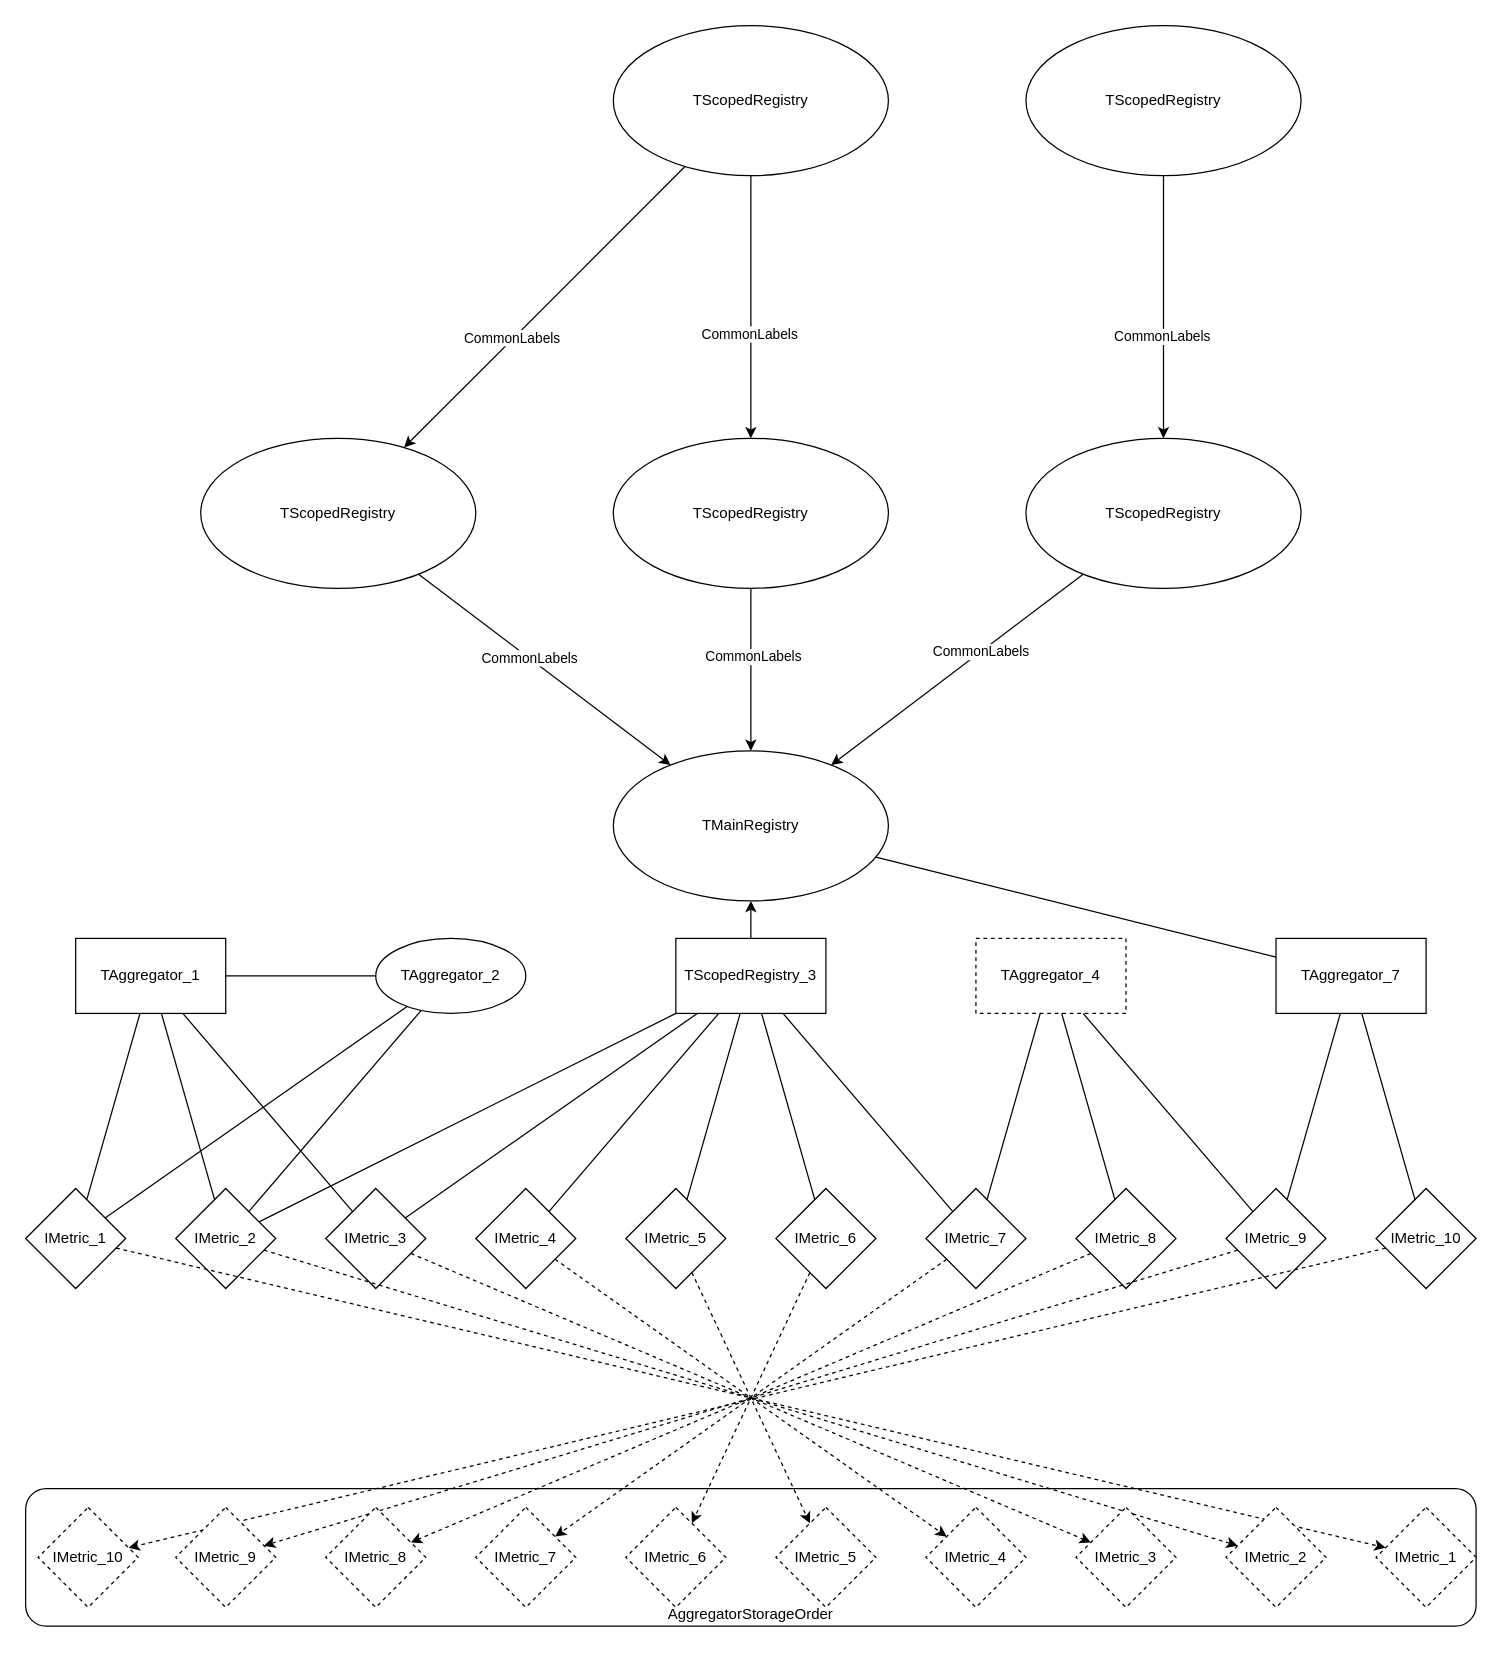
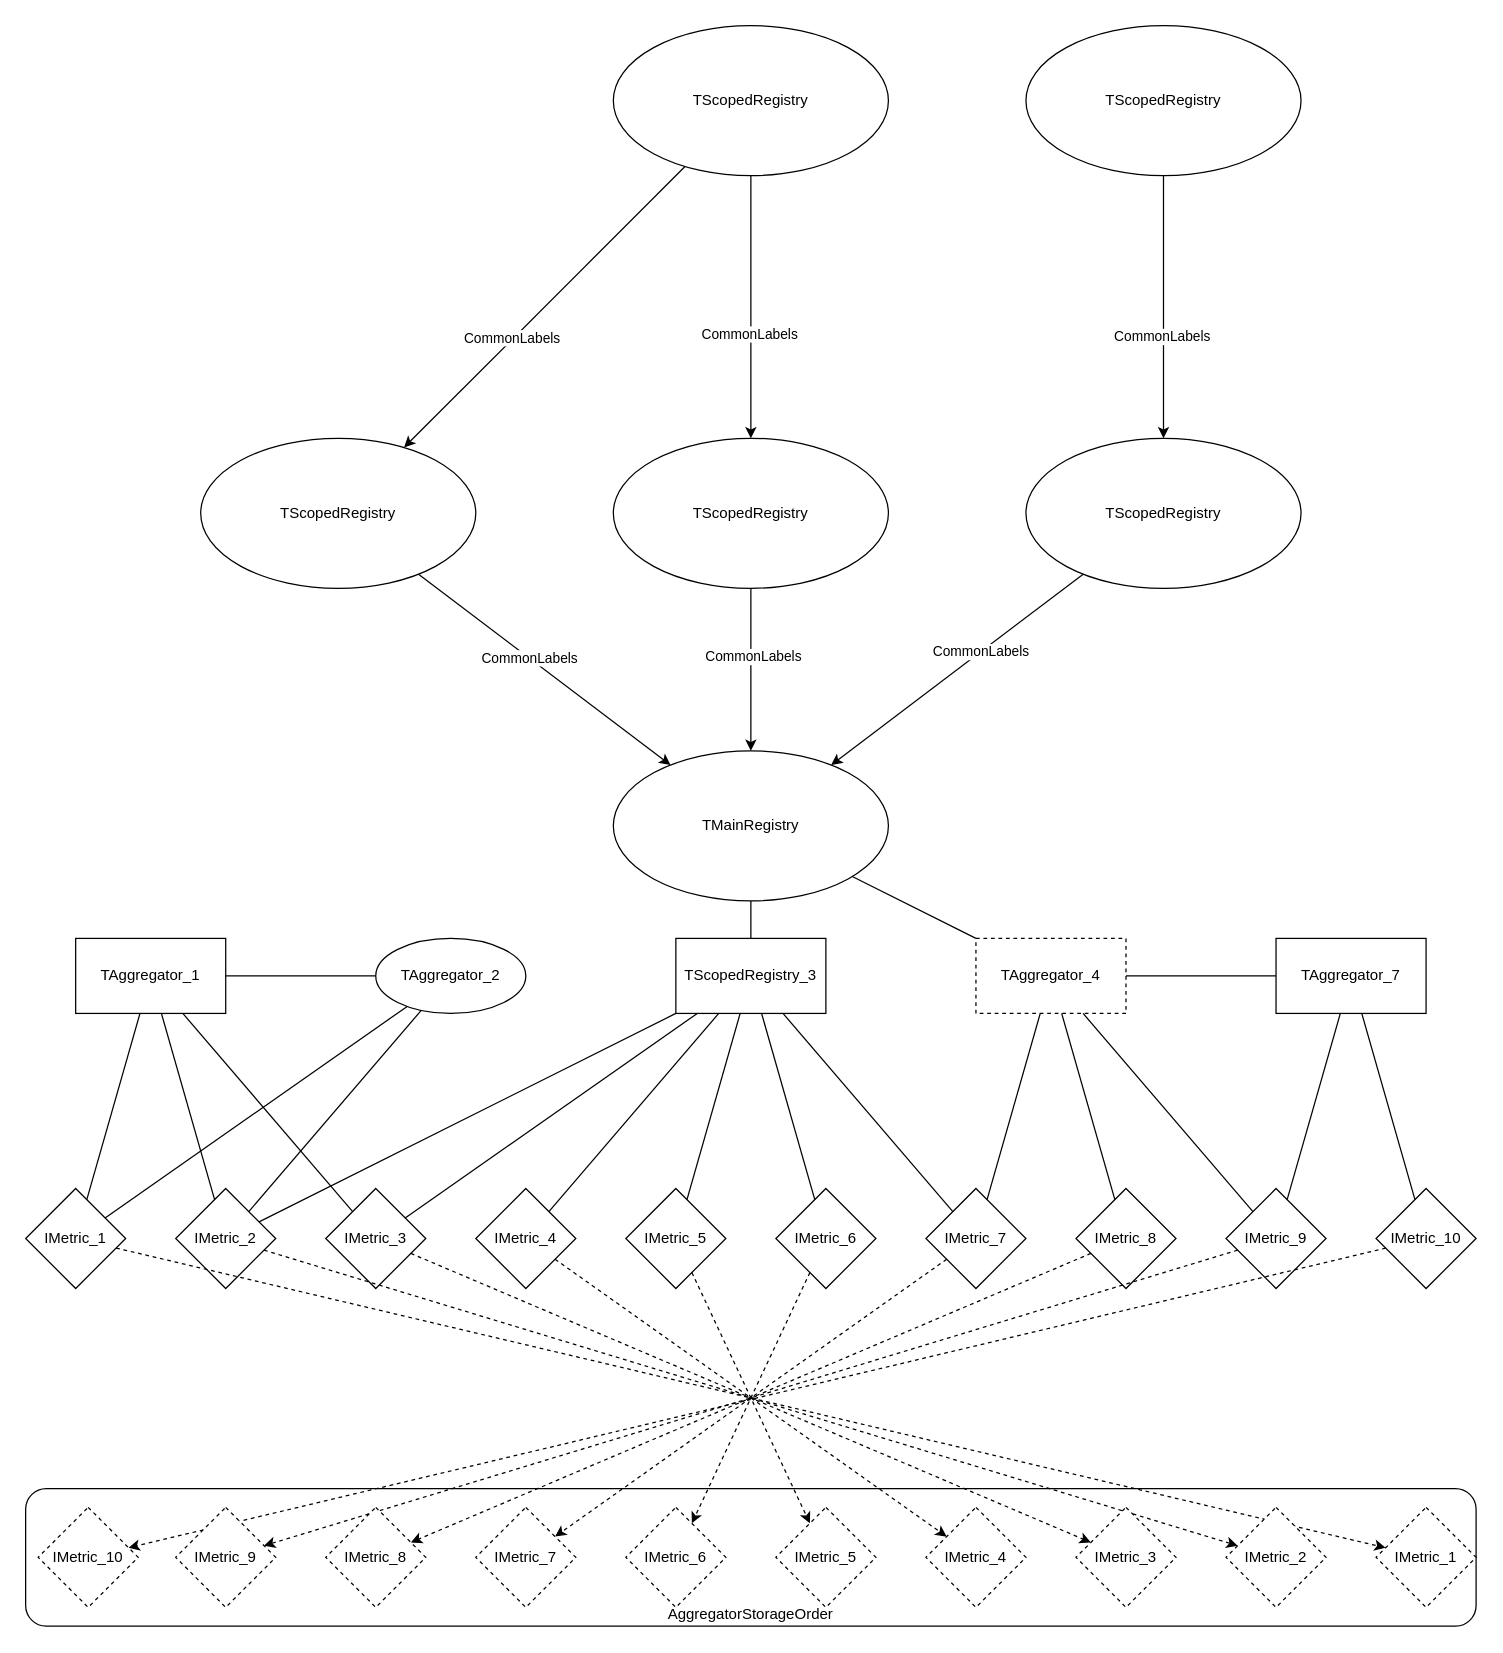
+ <mxCell id="10" value="" style="endArrow=none;html=1;rounded=0;" edge="1" parent="1" source="6" target="2"><mxGeometry width="50" height="50" relative="1" as="geometry"><mxPoint x="570" y="1080" as="sourcePoint" /><mxPoint x="620" y="1030" as="targetPoint" /></mxGeometry></mxCell>
- <mxCell id="11" value="" style="endArrow=none;html=1;rounded=0;" edge="1" parent="1" source="7" target="2"><mxGeometry width="50" height="50" relative="1" as="geometry"><mxPoint x="580" y="1090" as="sourcePoint" /><mxPoint x="630" y="1040" as="targetPoint" /></mxGeometry></mxCell>
+ <mxCell id="11" value="" style="endArrow=none;html=1;rounded=0;" edge="1" parent="1" source="7" target="6"><mxGeometry width="50" height="50" relative="1" as="geometry"><mxPoint x="580" y="1090" as="sourcePoint" /><mxPoint x="630" y="1040" as="targetPoint" /></mxGeometry></mxCell>
- <mxCell id="9" value="" style="endArrow=classic;html=1;rounded=0;" edge="1" parent="1" source="5" target="2"><mxGeometry width="50" height="50" relative="1" as="geometry"><mxPoint x="560" y="1070" as="sourcePoint" /><mxPoint x="610" y="1020" as="targetPoint" /></mxGeometry></mxCell>
+ <mxCell id="9" value="" style="endArrow=none;html=1;rounded=0;" edge="1" parent="1" source="5" target="2"><mxGeometry width="50" height="50" relative="1" as="geometry"><mxPoint x="560" y="1070" as="sourcePoint" /><mxPoint x="610" y="1020" as="targetPoint" /></mxGeometry></mxCell>
